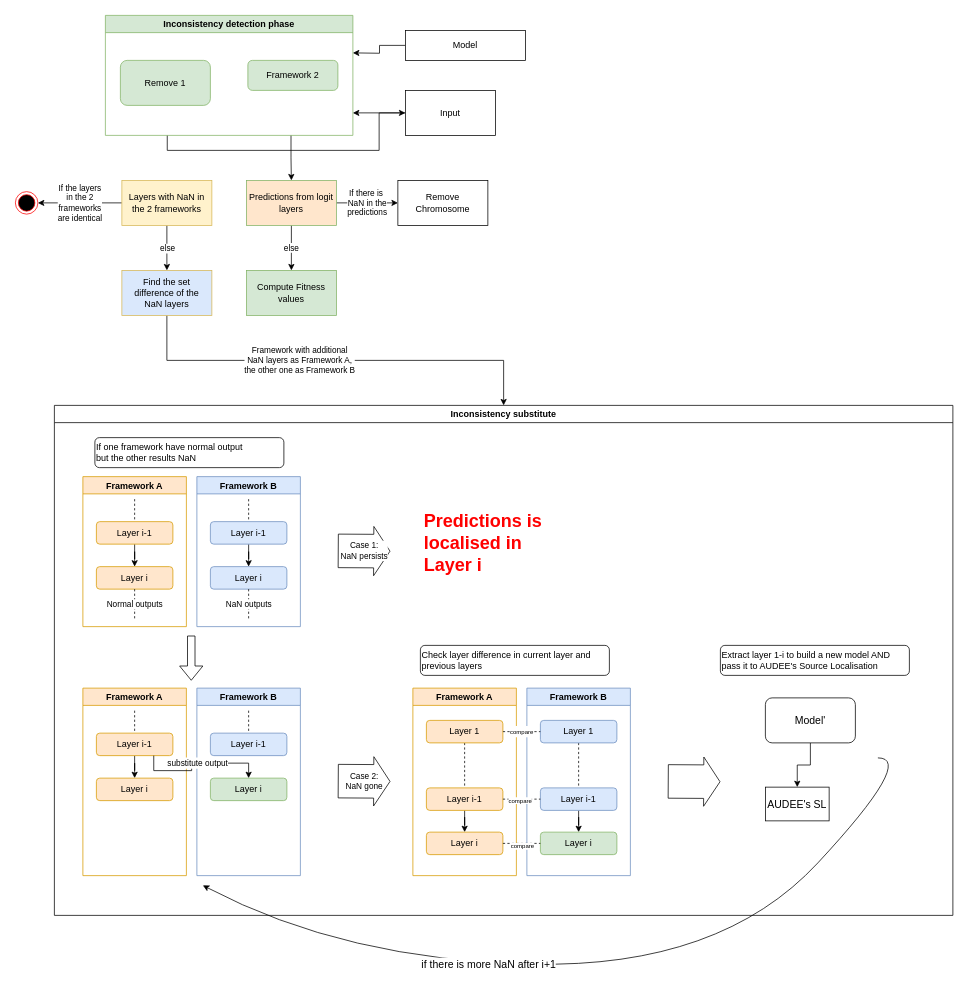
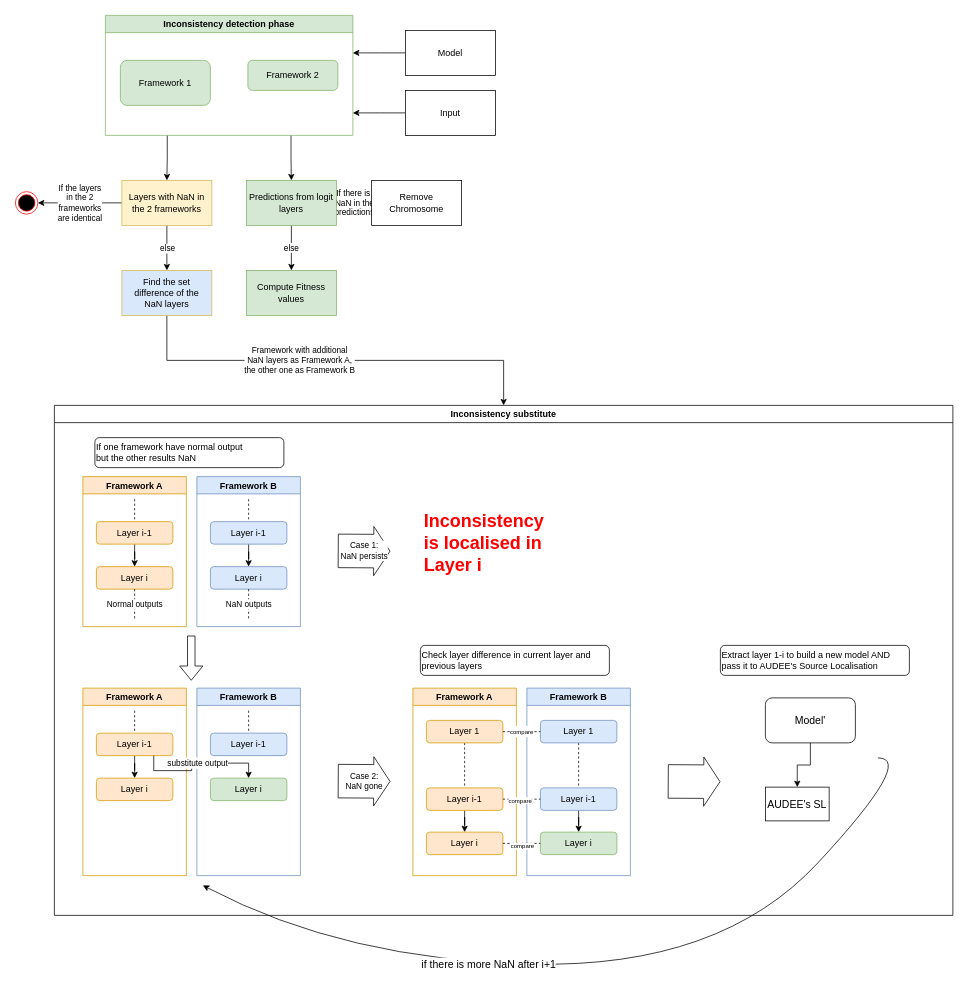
- <mxCell id="59" value="Model" style="rounded=0;whiteSpace=wrap;html=1;" parent="1" vertex="1"><mxGeometry x="540" y="40" width="160" height="40" as="geometry" /></mxCell>
+ <mxCell id="59" value="Model" style="rounded=0;whiteSpace=wrap;html=1;" parent="1" vertex="1"><mxGeometry x="540" y="40" width="120" height="60" as="geometry" /></mxCell>
- <mxCell id="56" value="Remove 1" style="rounded=1;whiteSpace=wrap;html=1;fillColor=#d5e8d4;strokeColor=#82b366;" parent="55" vertex="1"><mxGeometry x="20" y="60" width="120" height="60" as="geometry" /></mxCell>
+ <mxCell id="56" value="Framework 1" style="rounded=1;whiteSpace=wrap;html=1;fillColor=#d5e8d4;strokeColor=#82b366;" parent="55" vertex="1"><mxGeometry x="20" y="60" width="120" height="60" as="geometry" /></mxCell>
- <mxCell id="53" style="edgeStyle=orthogonalEdgeStyle;rounded=0;orthogonalLoop=1;jettySize=auto;html=1;exitX=0.25;exitY=1;exitDx=0;exitDy=0;" parent="1" source="55" target="61" edge="1"><mxGeometry relative="1" as="geometry"><mxPoint x="223" y="230" as="targetPoint" /></mxGeometry></mxCell>
+ <mxCell id="53" style="edgeStyle=orthogonalEdgeStyle;rounded=0;orthogonalLoop=1;jettySize=auto;html=1;exitX=0.25;exitY=1;exitDx=0;exitDy=0;entryX=0.5;entryY=0;entryDx=0;entryDy=0;" parent="1" source="55" target="65" edge="1"><mxGeometry relative="1" as="geometry"><mxPoint x="223" y="230" as="targetPoint" /></mxGeometry></mxCell>
- <mxCell id="68" value="Predictions from logit layers" style="rounded=0;whiteSpace=wrap;html=1;fillColor=#ffe6cc;strokeColor=#82b366;" parent="1" vertex="1"><mxGeometry x="328" y="240" width="120" height="60" as="geometry" /></mxCell>
+ <mxCell id="68" value="Predictions from logit layers" style="rounded=0;whiteSpace=wrap;html=1;fillColor=#d5e8d4;strokeColor=#82b366;" parent="1" vertex="1"><mxGeometry x="328" y="240" width="120" height="60" as="geometry" /></mxCell>
- <mxCell id="73" value="Remove Chromosome" style="rounded=0;whiteSpace=wrap;html=1;labelBackgroundColor=none;labelBorderColor=none;" parent="1" vertex="1"><mxGeometry x="530" y="240" width="120" height="60" as="geometry" /></mxCell>
+ <mxCell id="73" value="Remove Chromosome" style="rounded=0;whiteSpace=wrap;html=1;labelBackgroundColor=none;labelBorderColor=none;" parent="1" vertex="1"><mxGeometry x="495" y="240" width="120" height="60" as="geometry" /></mxCell>
- <mxCell id="28" value="&lt;h1&gt;&lt;font color=&quot;#ff0000&quot;&gt;Predictions is localised in Layer i&lt;/font&gt;&lt;/h1&gt;" style="text;html=1;strokeColor=none;fillColor=none;spacing=5;spacingTop=-20;whiteSpace=wrap;overflow=hidden;rounded=0;fontSize=12;" vertex="1" parent="2"><mxGeometry x="488" y="135" width="190" height="120" as="geometry" /></mxCell>
+ <mxCell id="28" value="&lt;h1&gt;&lt;font color=&quot;#ff0000&quot;&gt;Inconsistency is localised in Layer i&lt;/font&gt;&lt;/h1&gt;" style="text;html=1;strokeColor=none;fillColor=none;spacing=5;spacingTop=-20;whiteSpace=wrap;overflow=hidden;rounded=0;fontSize=12;" vertex="1" parent="2"><mxGeometry x="488" y="135" width="190" height="120" as="geometry" /></mxCell>
